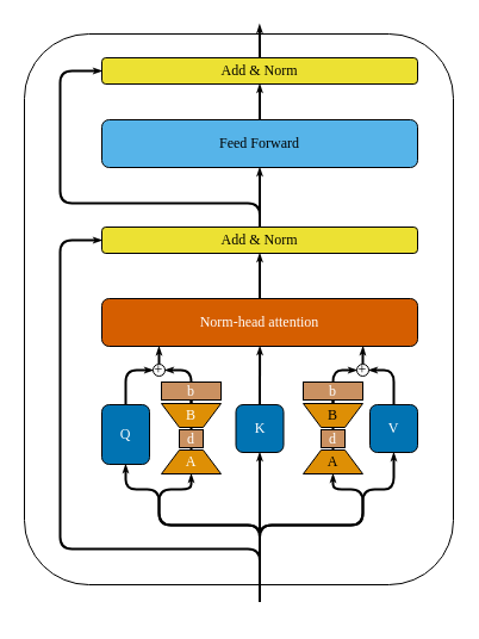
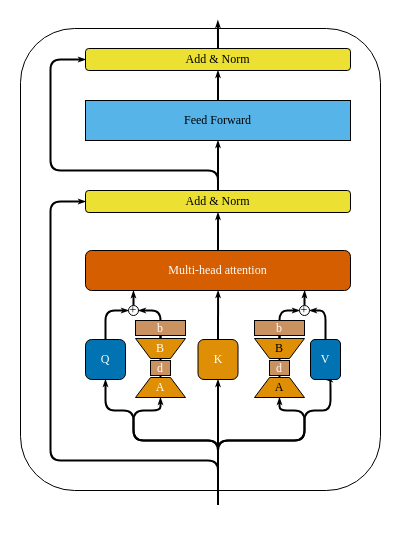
- <mxCell id="9" value="Feed Forward" style="rounded=1;whiteSpace=wrap;html=1;fillColor=#56b4e9;fontFamily=EHUSans;fontStyle=0" parent="1" vertex="1"><mxGeometry x="85" y="100" width="265" height="40" as="geometry" /></mxCell>
+ <mxCell id="9" value="Feed Forward" style="whiteSpace=wrap;html=1;fillColor=#56b4e9;fontFamily=EHUSans;fontStyle=0;rounded=0;" parent="1" vertex="1"><mxGeometry x="85" y="100" width="265" height="40" as="geometry" /></mxCell>
- <mxCell id="24" value="Norm-head attention" style="rounded=1;whiteSpace=wrap;html=1;fillColor=#d55e00;fontFamily=EHUSans;fontStyle=0;fontColor=#FFFFFF;" parent="1" vertex="1"><mxGeometry x="85" y="250" width="265" height="40" as="geometry" /></mxCell>
+ <mxCell id="24" value="Multi-head attention" style="rounded=1;whiteSpace=wrap;html=1;fillColor=#d55e00;fontFamily=EHUSans;fontStyle=0;fontColor=#FFFFFF;" parent="1" vertex="1"><mxGeometry x="85" y="250" width="265" height="40" as="geometry" /></mxCell>
- <mxCell id="20" value="&lt;font&gt;K&lt;/font&gt;" style="rounded=1;whiteSpace=wrap;html=1;fillColor=#0173b2;fontFamily=EHUSans;fontStyle=0;fontColor=#FFFFFF;" parent="1" vertex="1"><mxGeometry x="197.5" y="339" width="40" height="40" as="geometry" /></mxCell>
+ <mxCell id="20" value="&lt;font&gt;K&lt;/font&gt;" style="rounded=1;whiteSpace=wrap;html=1;fillColor=#de8f05;fontFamily=EHUSans;fontStyle=0;fontColor=#FFFFFF;" parent="1" vertex="1"><mxGeometry x="197.5" y="339" width="40" height="40" as="geometry" /></mxCell>
- <mxCell id="22" value="&lt;font&gt;V&lt;/font&gt;" style="rounded=1;whiteSpace=wrap;html=1;fillColor=#0173b2;fontFamily=EHUSans;fontStyle=0;fontColor=#FFFFFF;" parent="1" vertex="1"><mxGeometry x="310" y="339" width="40" height="40" as="geometry" /></mxCell>
+ <mxCell id="22" value="&lt;font&gt;V&lt;/font&gt;" style="rounded=1;whiteSpace=wrap;html=1;fillColor=#0173b2;fontFamily=EHUSans;fontStyle=0;fontColor=#FFFFFF;" parent="1" vertex="1"><mxGeometry x="310" y="339" width="30" height="40" as="geometry" /></mxCell>
- <mxCell id="18" value="&lt;font&gt;Q&lt;/font&gt;" style="rounded=1;whiteSpace=wrap;html=1;fillColor=#0173b2;fontFamily=EHUSans;fontStyle=0;fontColor=#FFFFFF;" parent="1" vertex="1"><mxGeometry x="85" y="339" width="40" height="50" as="geometry" /></mxCell>
+ <mxCell id="18" value="&lt;font&gt;Q&lt;/font&gt;" style="rounded=1;whiteSpace=wrap;html=1;fillColor=#0173b2;fontFamily=EHUSans;fontStyle=0;fontColor=#FFFFFF;" parent="1" vertex="1"><mxGeometry x="85" y="339" width="40" height="40" as="geometry" /></mxCell>
